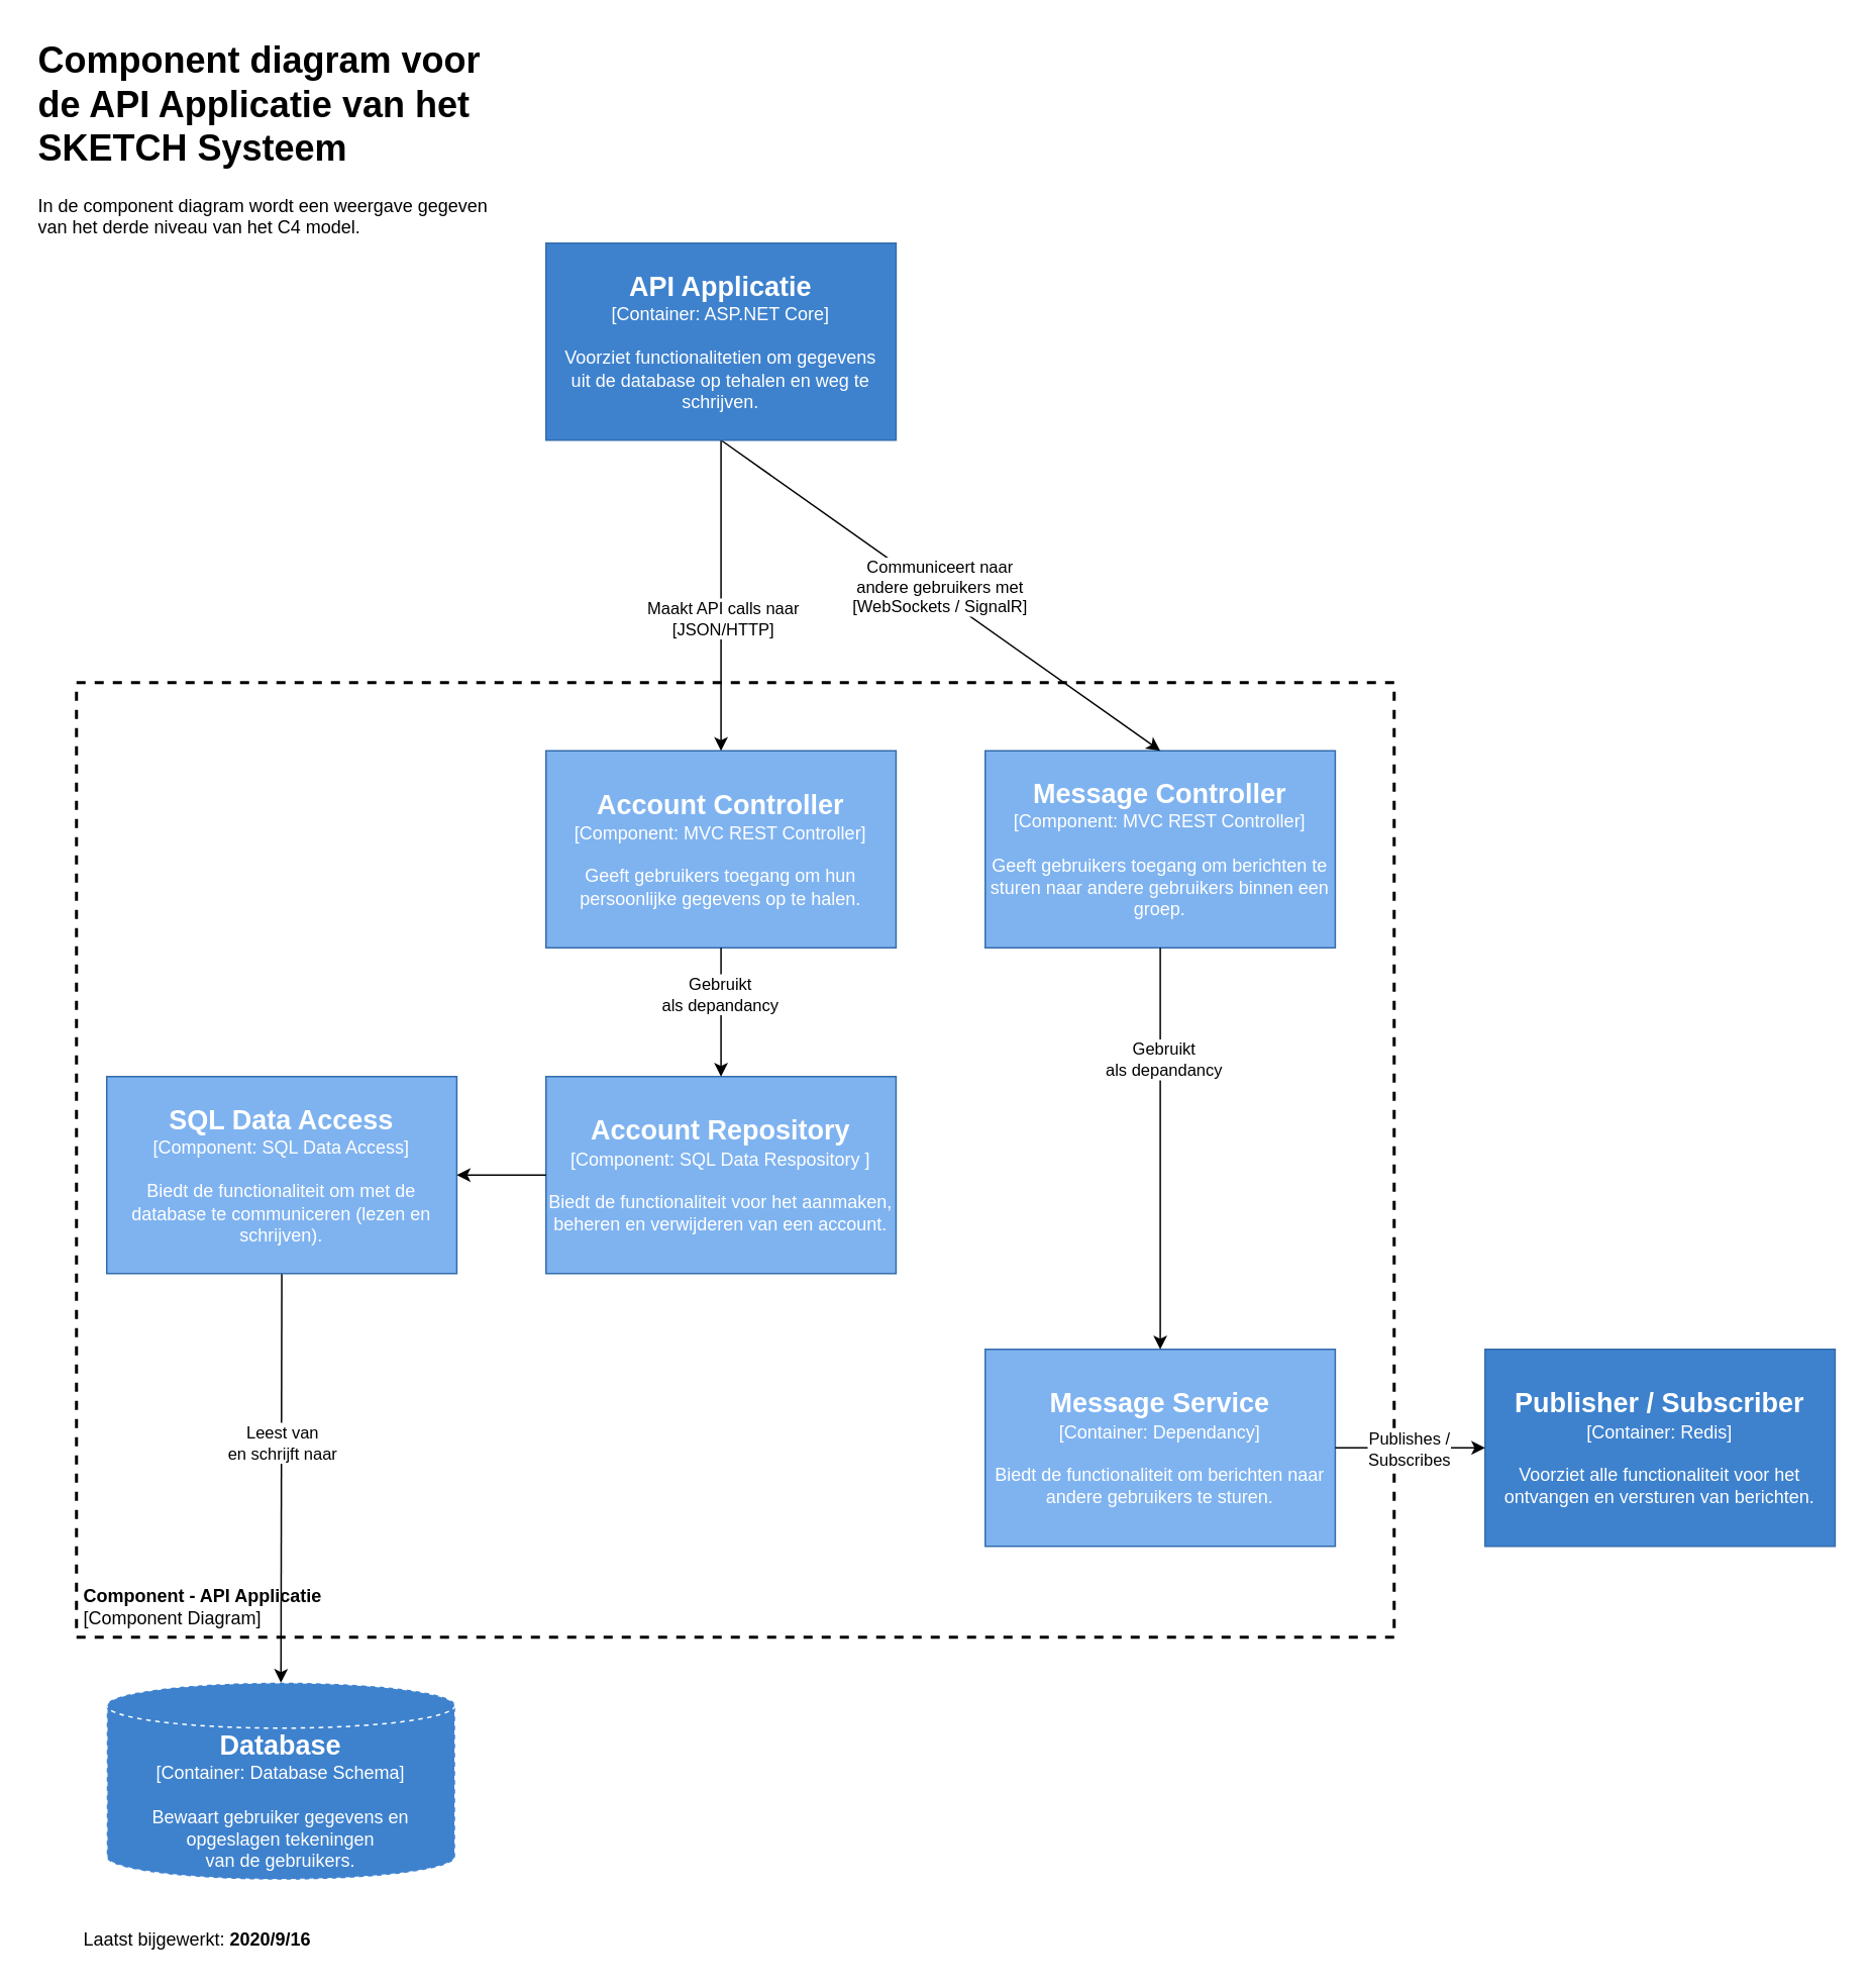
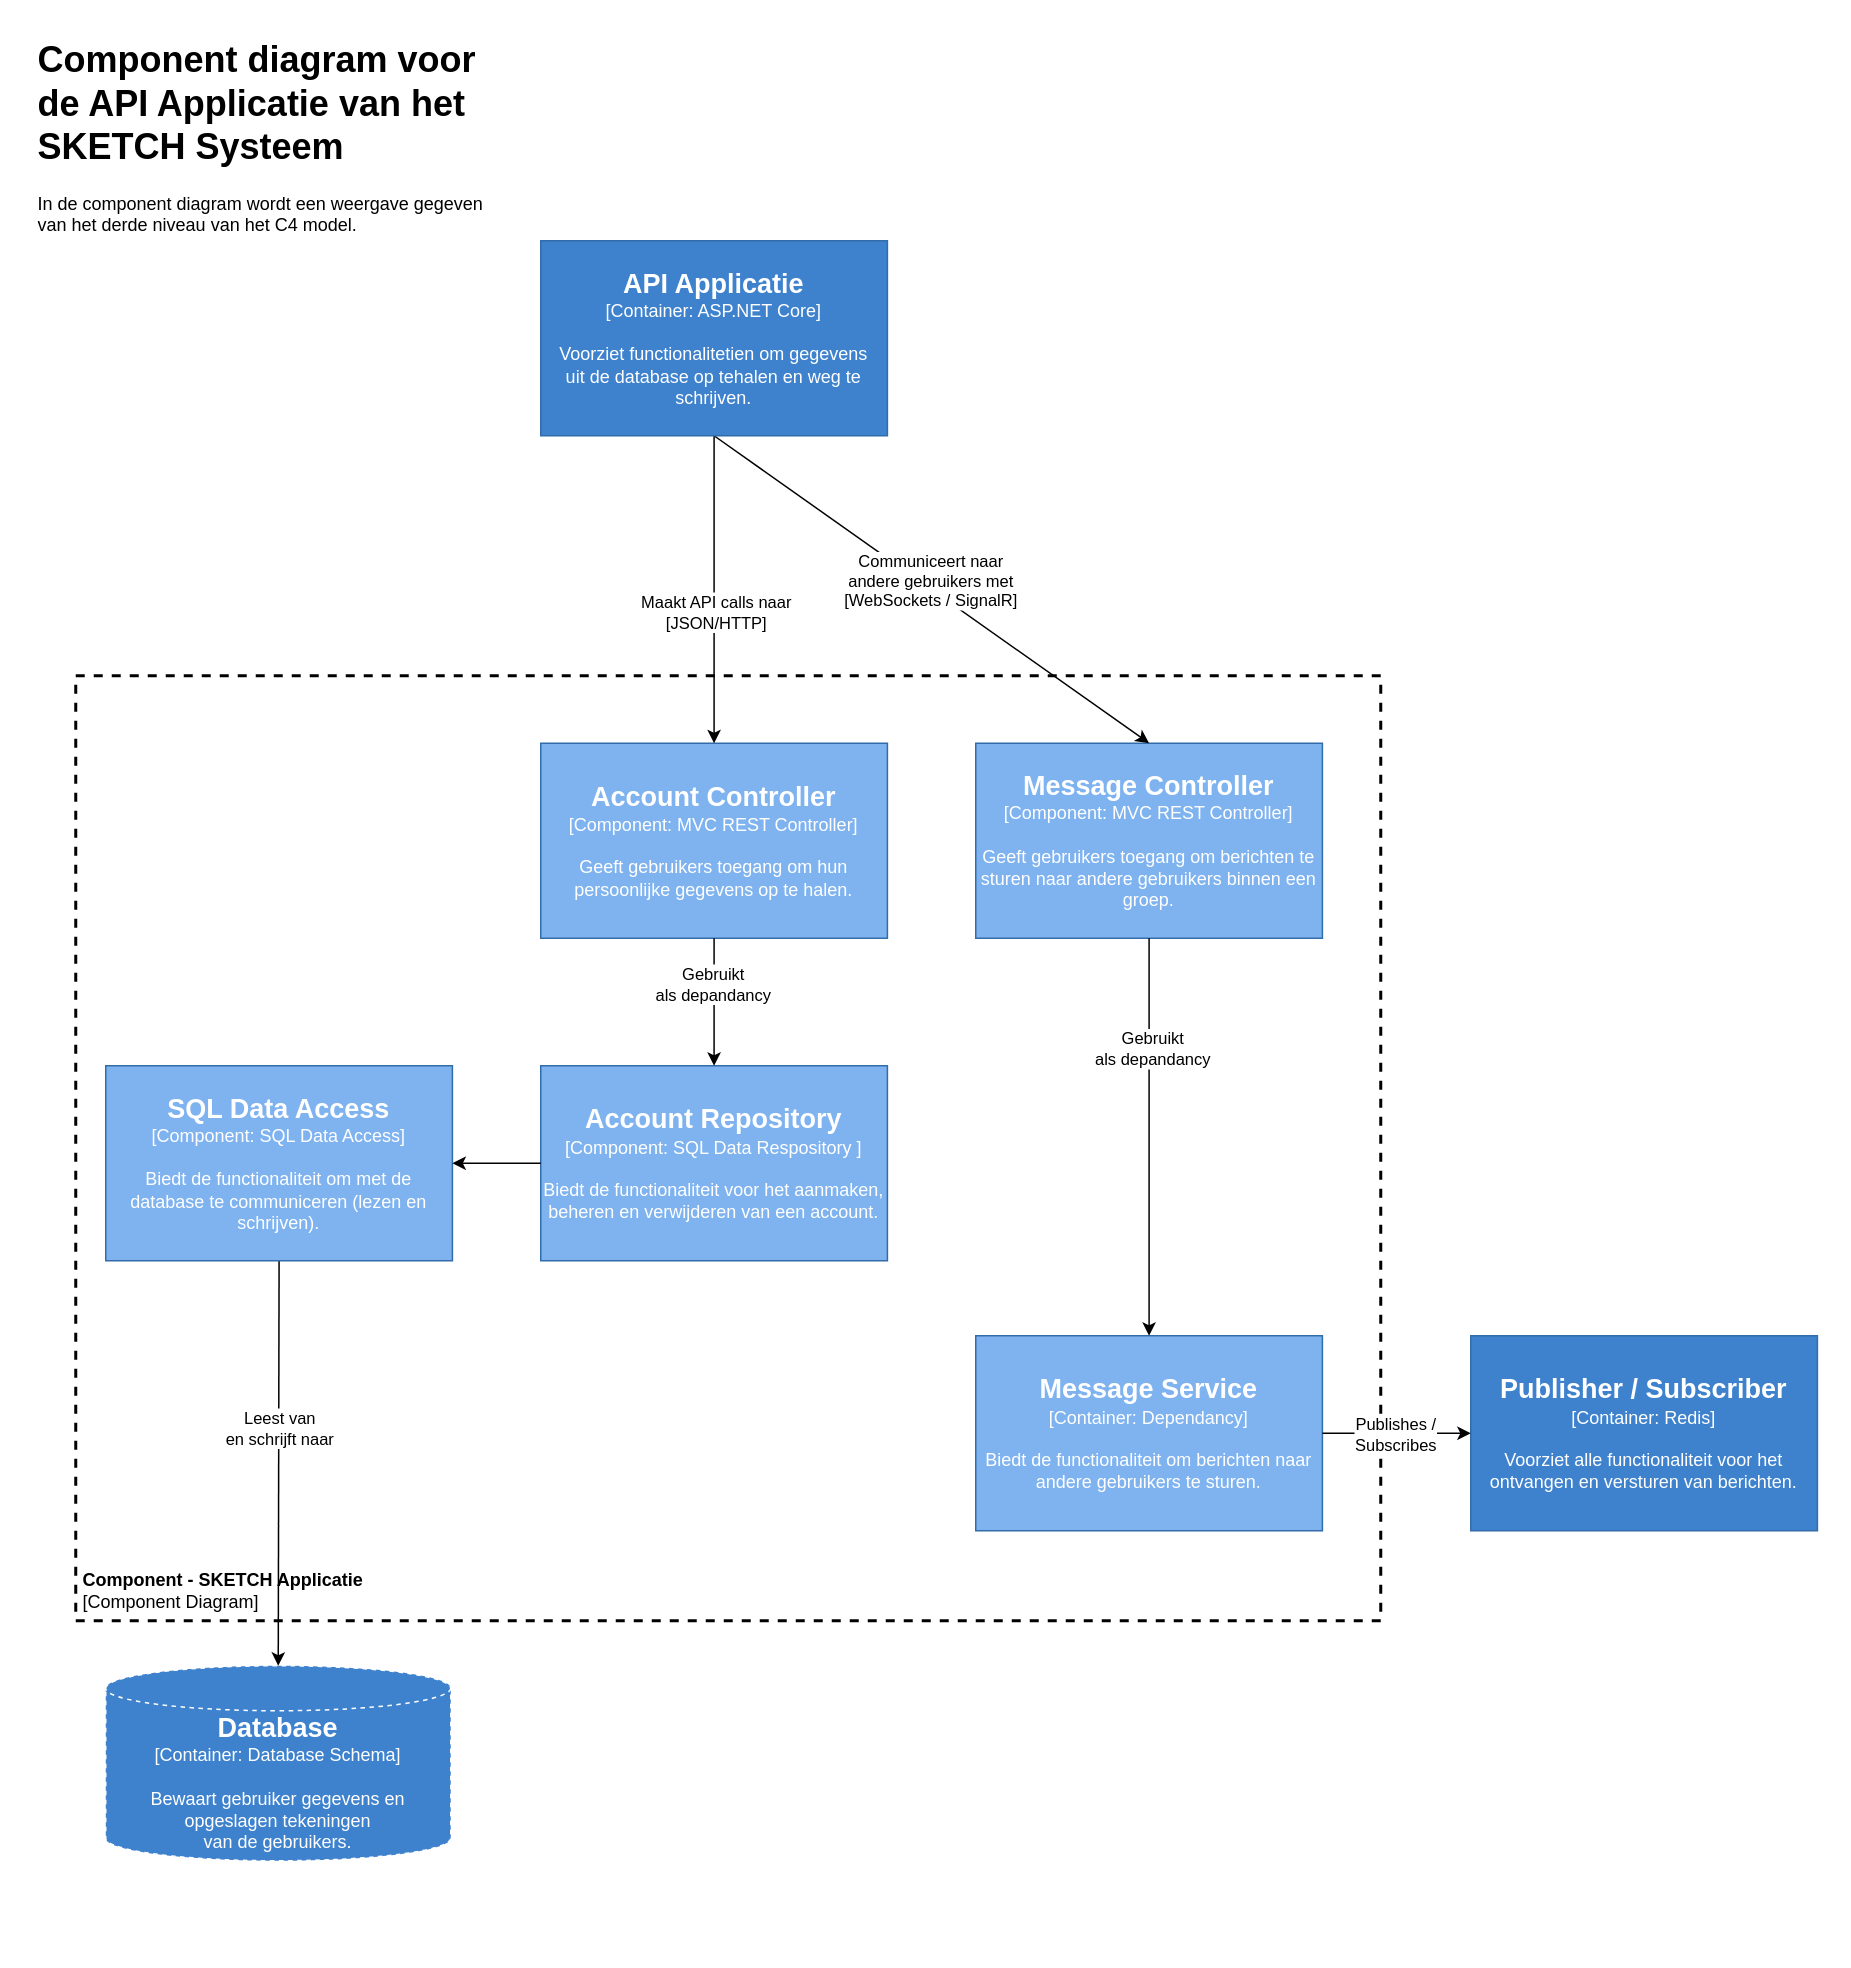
- <mxCell id="2" value="&lt;div&gt;&lt;font style=&quot;font-size: 12px&quot;&gt;&lt;b&gt;Component - API Applicatie&lt;br&gt;&lt;/b&gt;&lt;/font&gt;&lt;/div&gt;&lt;font style=&quot;font-size: 12px&quot;&gt;[Component Diagram]&lt;/font&gt;" style="text;html=1;fillColor=none;spacing=5;spacingTop=-20;whiteSpace=wrap;overflow=hidden;rounded=0;dashed=1;verticalAlign=bottom;strokeColor=#000000;strokeWidth=2;" vertex="1" parent="1"><mxGeometry x="50" y="450" width="870" height="630" as="geometry" /></mxCell>
+ <mxCell id="2" value="&lt;div&gt;&lt;font style=&quot;font-size: 12px&quot;&gt;&lt;b&gt;Component - SKETCH Applicatie&lt;br&gt;&lt;/b&gt;&lt;/font&gt;&lt;/div&gt;&lt;font style=&quot;font-size: 12px&quot;&gt;[Component Diagram]&lt;/font&gt;" style="text;html=1;fillColor=none;spacing=5;spacingTop=-20;whiteSpace=wrap;overflow=hidden;rounded=0;dashed=1;verticalAlign=bottom;strokeColor=#000000;strokeWidth=2;" vertex="1" parent="1"><mxGeometry x="50" y="450" width="870" height="630" as="geometry" /></mxCell>
- <mxCell id="4" value="Laatst bijgewerkt: &lt;b&gt;2020/9/16&lt;/b&gt;" style="text;html=1;strokeColor=none;fillColor=none;align=center;verticalAlign=middle;whiteSpace=wrap;rounded=0;" vertex="1" parent="1"><mxGeometry x="50" y="1270" width="160" height="20" as="geometry" /></mxCell>
